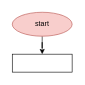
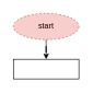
- <mxCell id="3" value="start" style="ellipse;whiteSpace=wrap;html=1;fillColor=#f8cecc;strokeColor=#b85450;" parent="1" vertex="1"><mxGeometry x="20" y="20" width="100" height="40" as="geometry" /></mxCell>
+ <mxCell id="3" value="start" style="ellipse;whiteSpace=wrap;html=1;fillColor=#f8cecc;strokeColor=#b85450;dashed=1;" parent="1" vertex="1"><mxGeometry x="20" y="20" width="100" height="40" as="geometry" /></mxCell>
